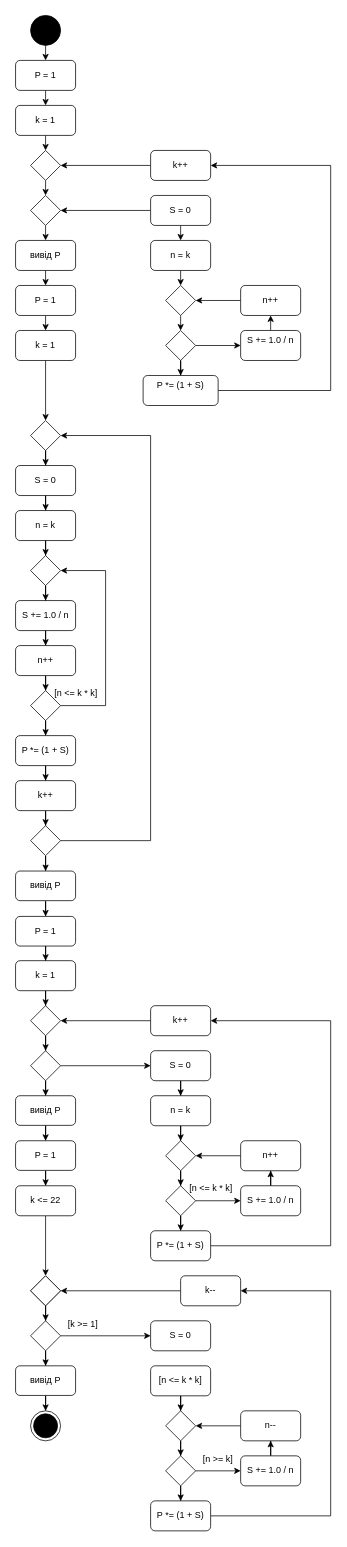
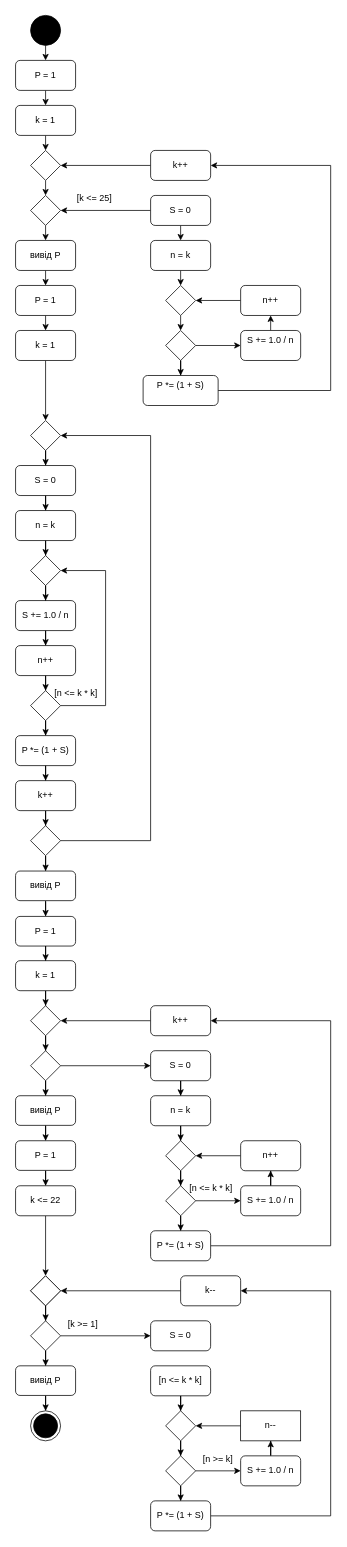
+ <mxCell id="93" value="[k &amp;lt;= 25]" style="text;whiteSpace=wrap;html=1;" vertex="1" parent="1"><mxGeometry x="100" y="250" width="50" height="30" as="geometry" /></mxCell>
- <mxCell id="120" value="n--" style="rounded=1;whiteSpace=wrap;html=1;" vertex="1" parent="1"><mxGeometry x="320" y="1880" width="80" height="40" as="geometry" /></mxCell>
+ <mxCell id="120" value="n--" style="whiteSpace=wrap;html=1;rounded=0;" vertex="1" parent="1"><mxGeometry x="320" y="1880" width="80" height="40" as="geometry" /></mxCell>
